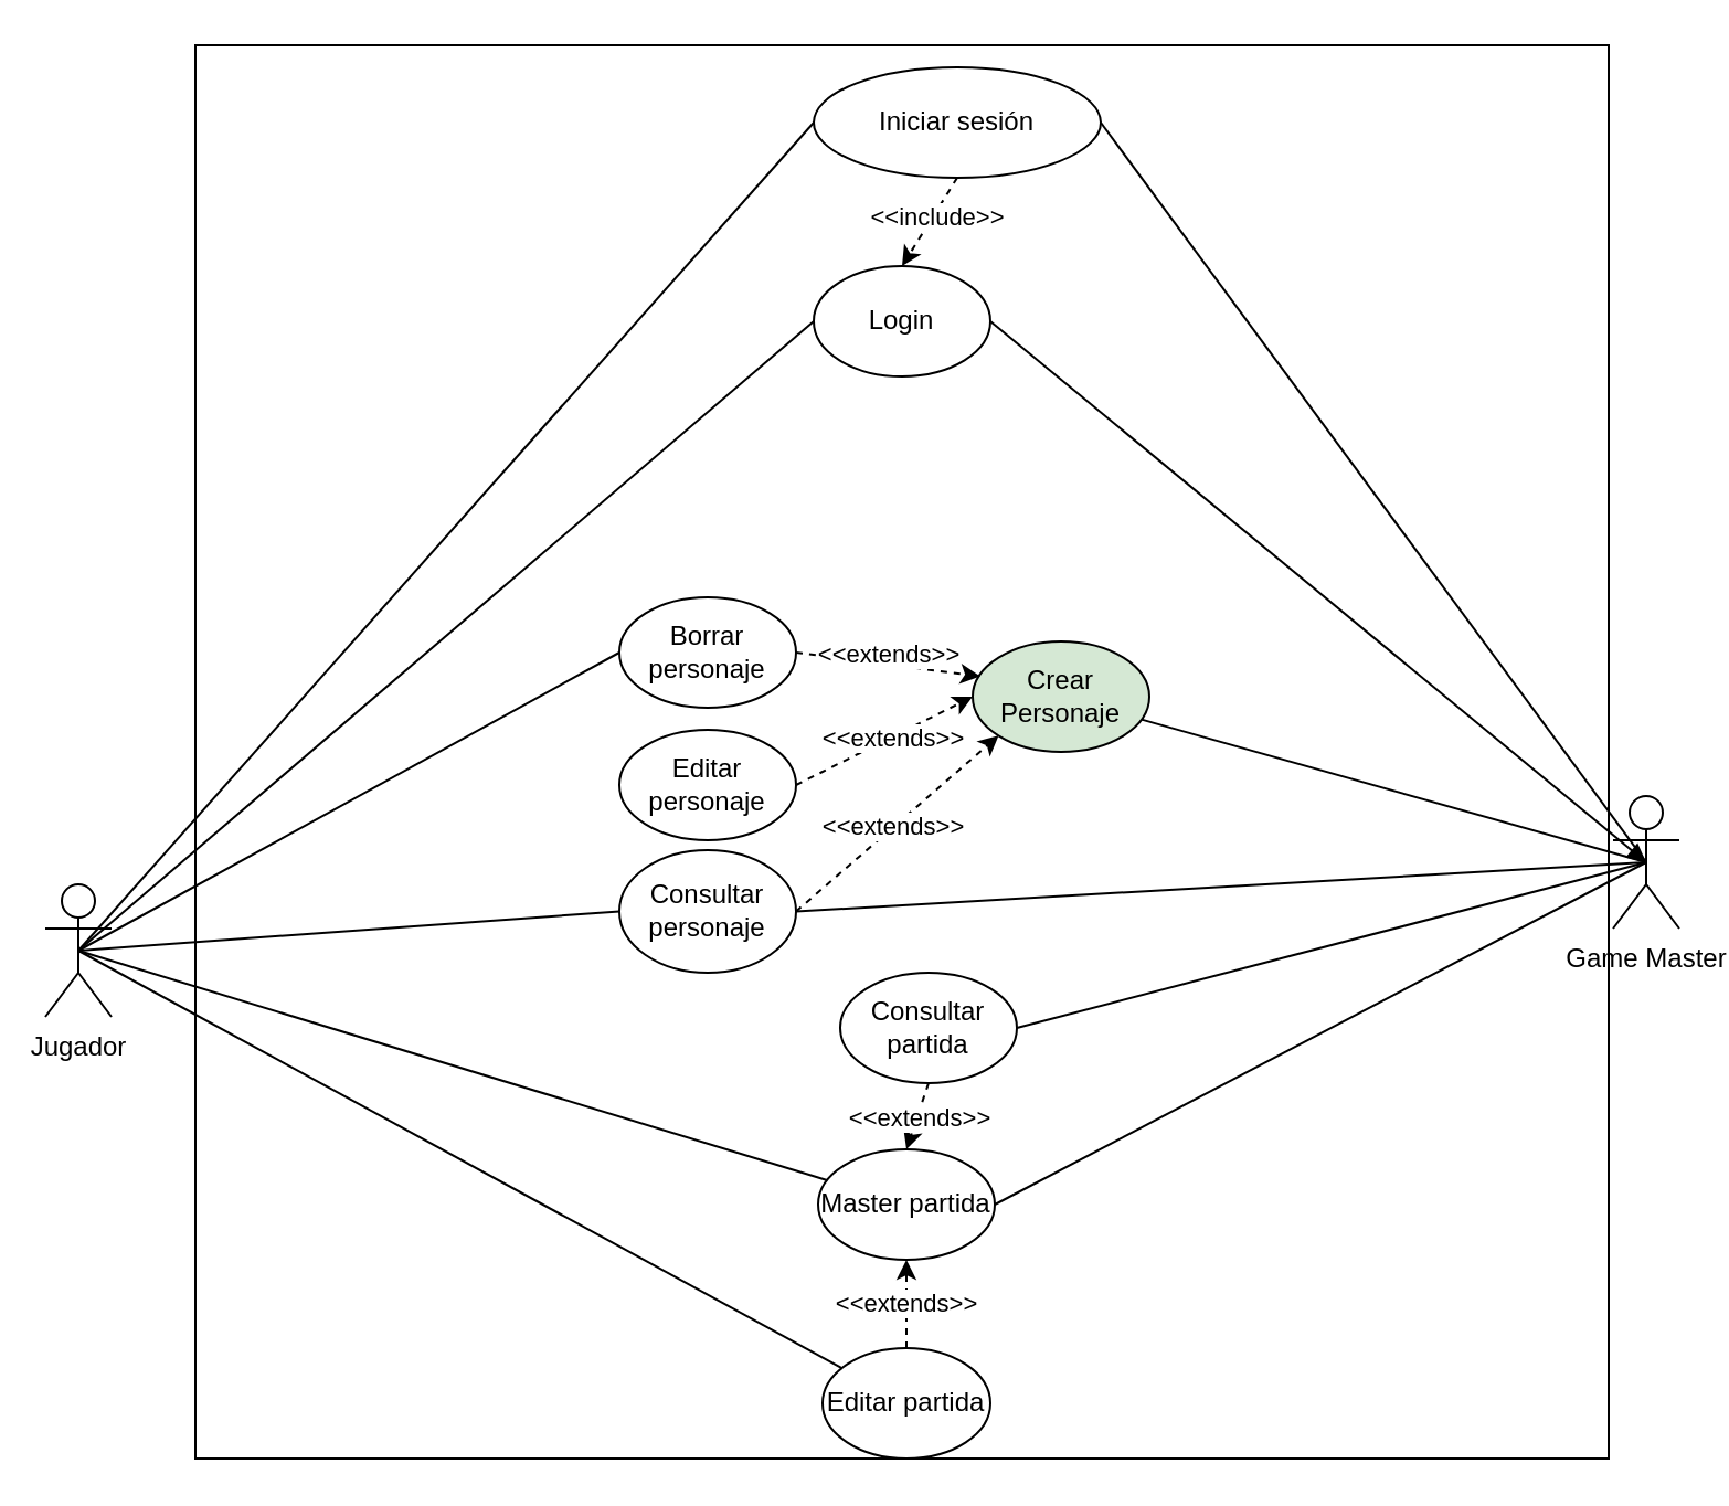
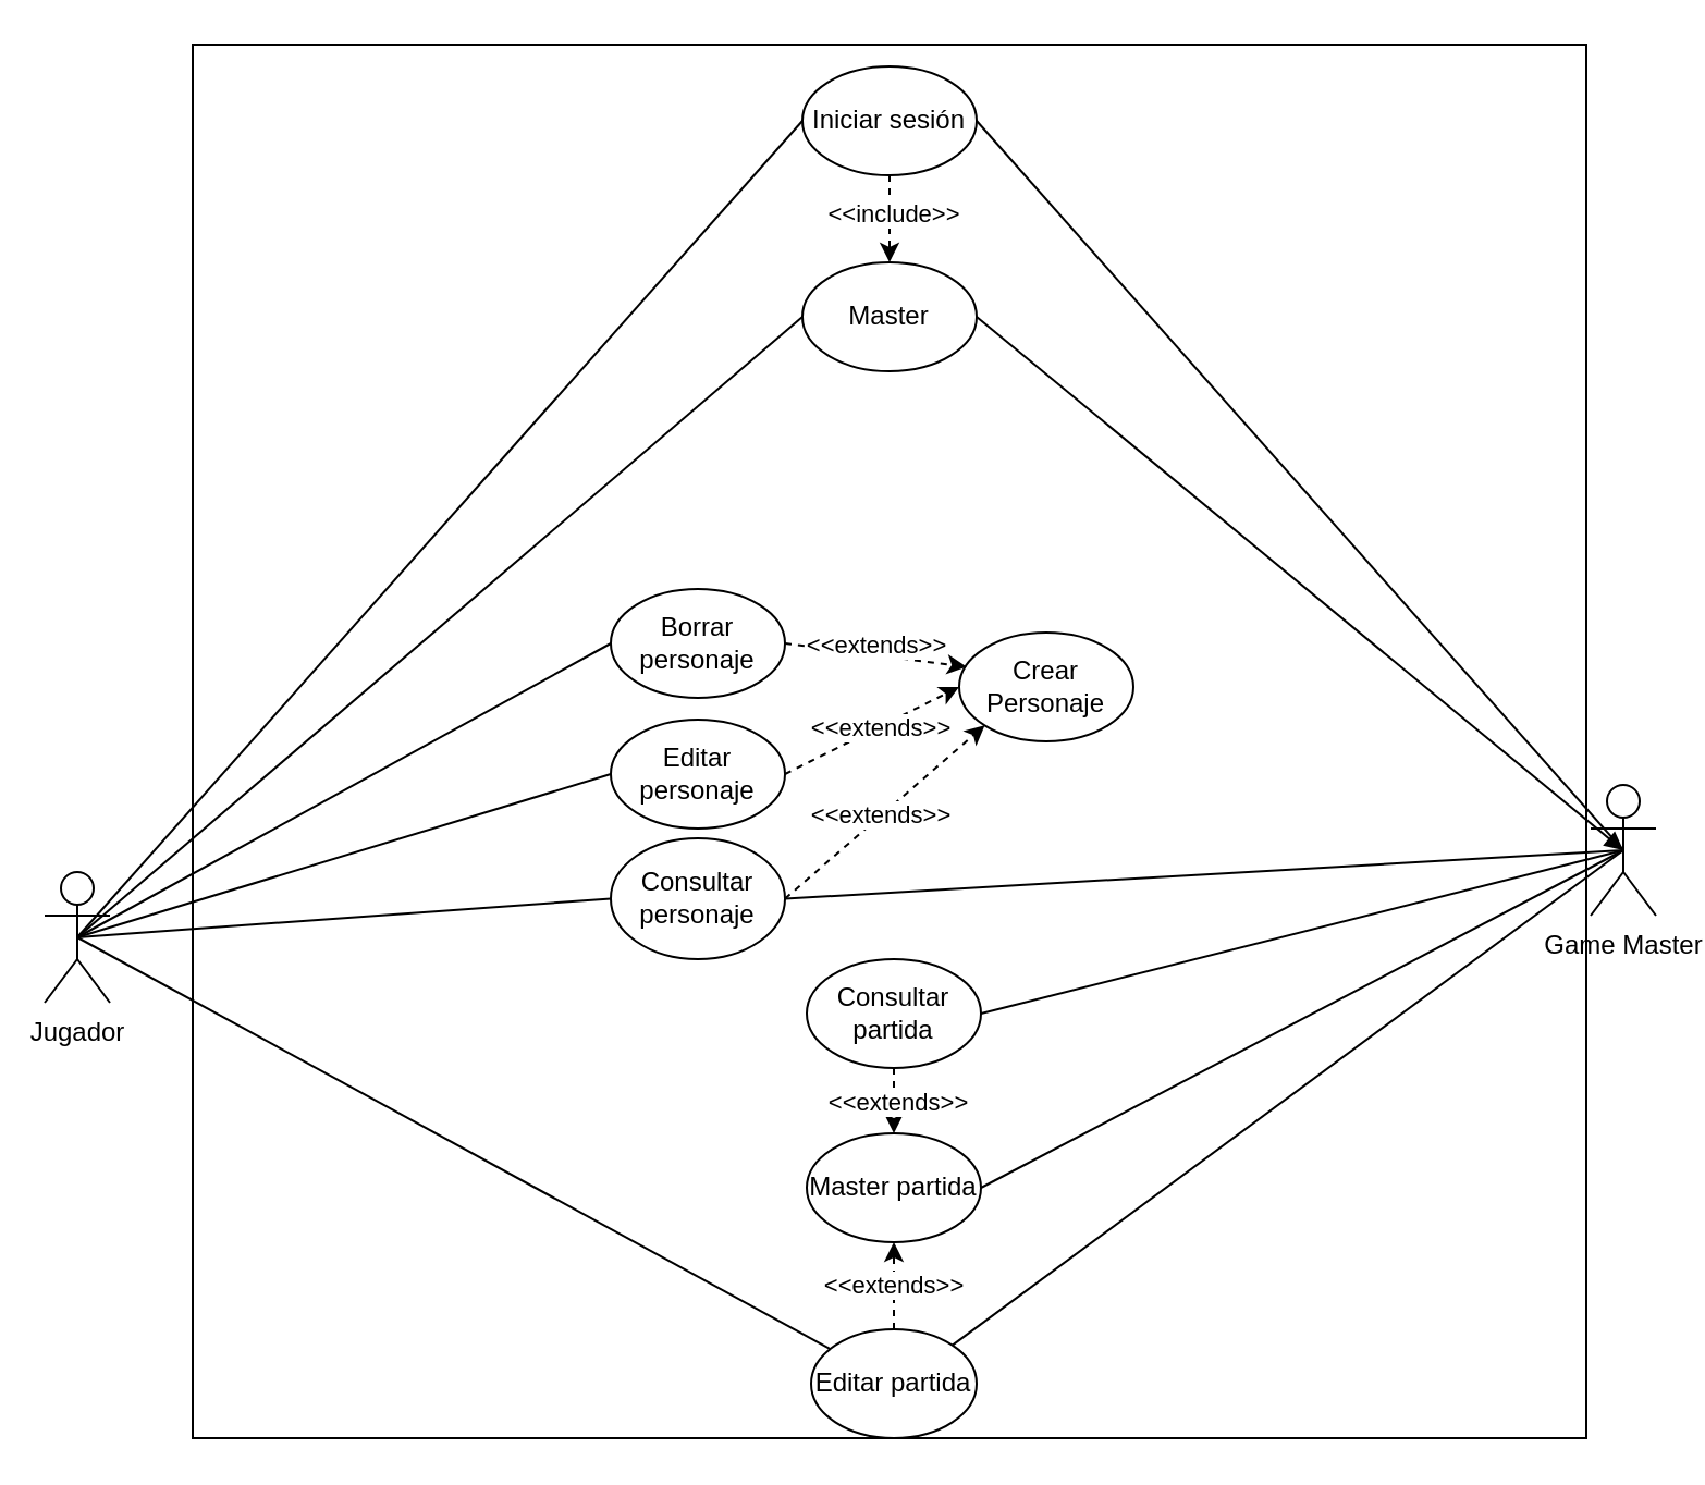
- <mxCell id="4" value="Iniciar sesión" style="ellipse;whiteSpace=wrap;html=1;" parent="1" vertex="1"><mxGeometry x="368" y="30" width="130" height="50" as="geometry" /></mxCell>
+ <mxCell id="4" value="Iniciar sesión" style="ellipse;whiteSpace=wrap;html=1;" parent="1" vertex="1"><mxGeometry x="368" y="30" width="80" height="50" as="geometry" /></mxCell>
- <mxCell id="5" value="Login" style="ellipse;whiteSpace=wrap;html=1;" parent="1" vertex="1"><mxGeometry x="368" y="120" width="80" height="50" as="geometry" /></mxCell>
+ <mxCell id="5" value="Master" style="ellipse;whiteSpace=wrap;html=1;" parent="1" vertex="1"><mxGeometry x="368" y="120" width="80" height="50" as="geometry" /></mxCell>
- <mxCell id="7" value="Crear Personaje" style="ellipse;whiteSpace=wrap;html=1;fillColor=#d5e8d4;" parent="1" vertex="1"><mxGeometry x="440" y="290" width="80" height="50" as="geometry" /></mxCell>
+ <mxCell id="7" value="Crear Personaje" style="ellipse;whiteSpace=wrap;html=1;" parent="1" vertex="1"><mxGeometry x="440" y="290" width="80" height="50" as="geometry" /></mxCell>
- <mxCell id="17" value="" style="endArrow=none;html=1;rounded=0;exitX=0.5;exitY=0.5;exitDx=0;exitDy=0;exitPerimeter=0;" parent="1" source="14" target="7" edge="1"><mxGeometry width="50" height="50" relative="1" as="geometry"><mxPoint x="190" y="700" as="sourcePoint" /><mxPoint x="240" y="650" as="targetPoint" /></mxGeometry></mxCell>
+ <mxCell id="17" value="" style="endArrow=none;html=1;rounded=0;exitX=0.5;exitY=0.5;exitDx=0;exitDy=0;exitPerimeter=0;entryX=1;entryY=0;entryDx=0;entryDy=0;" parent="1" source="14" target="15" edge="1"><mxGeometry width="50" height="50" relative="1" as="geometry"><mxPoint x="190" y="700" as="sourcePoint" /><mxPoint x="240" y="650" as="targetPoint" /></mxGeometry></mxCell>
- <mxCell id="9" value="Consultar partida" style="ellipse;whiteSpace=wrap;html=1;" parent="1" vertex="1"><mxGeometry x="380" y="440" width="80" height="50" as="geometry" /></mxCell>
+ <mxCell id="9" value="Consultar partida" style="ellipse;whiteSpace=wrap;html=1;" parent="1" vertex="1"><mxGeometry x="370" y="440" width="80" height="50" as="geometry" /></mxCell>
- <mxCell id="19" value="" style="endArrow=none;html=1;rounded=0;exitX=0.5;exitY=0.5;exitDx=0;exitDy=0;exitPerimeter=0;" parent="1" source="3" target="16" edge="1"><mxGeometry width="50" height="50" relative="1" as="geometry"><mxPoint x="410" y="340" as="sourcePoint" /><mxPoint x="460" y="290" as="targetPoint" /></mxGeometry></mxCell>
+ <mxCell id="19" value="" style="endArrow=none;html=1;rounded=0;exitX=0.5;exitY=0.5;exitDx=0;exitDy=0;exitPerimeter=0;entryX=0;entryY=0.5;entryDx=0;entryDy=0;" parent="1" source="3" target="18" edge="1"><mxGeometry width="50" height="50" relative="1" as="geometry"><mxPoint x="410" y="340" as="sourcePoint" /><mxPoint x="460" y="290" as="targetPoint" /></mxGeometry></mxCell>
